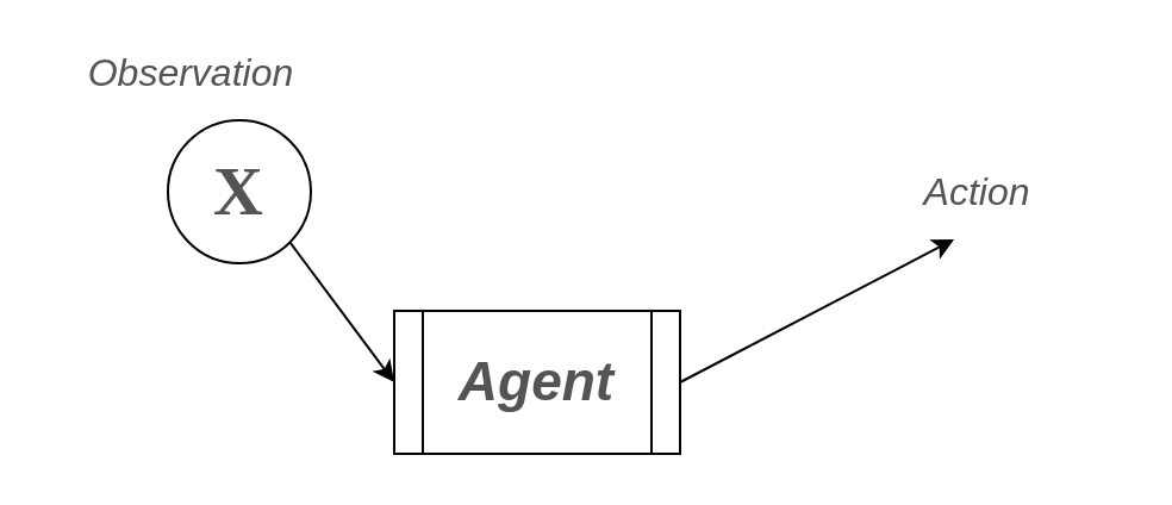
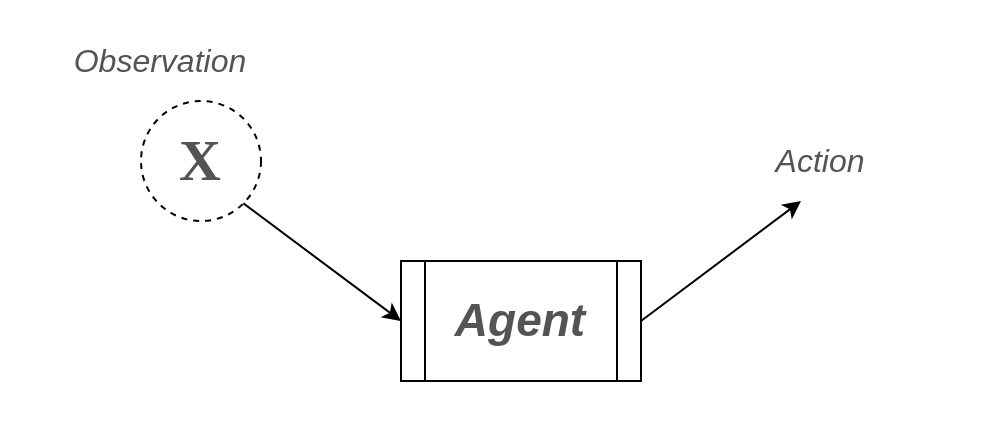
- <mxCell id="3" value="&lt;font face=&quot;Tahoma&quot; style=&quot;font-size: 29px&quot;&gt;&lt;b&gt;X&lt;/b&gt;&lt;/font&gt;" style="ellipse;whiteSpace=wrap;html=1;aspect=fixed;fontColor=#545454;" vertex="1" parent="1"><mxGeometry x="70" y="50" width="60" height="60" as="geometry" /></mxCell>
+ <mxCell id="3" value="&lt;font face=&quot;Tahoma&quot; style=&quot;font-size: 29px&quot;&gt;&lt;b&gt;X&lt;/b&gt;&lt;/font&gt;" style="ellipse;whiteSpace=wrap;html=1;aspect=fixed;fontColor=#545454;dashed=1;" vertex="1" parent="1"><mxGeometry x="70" y="50" width="60" height="60" as="geometry" /></mxCell>
- <mxCell id="2" value="&lt;b&gt;&lt;i&gt;&lt;font style=&quot;font-size: 23px&quot;&gt;Agent&lt;/font&gt;&lt;/i&gt;&lt;/b&gt;" style="shape=process;whiteSpace=wrap;html=1;backgroundOutline=1;fontColor=#545454;" vertex="1" parent="1"><mxGeometry x="165" y="130" width="120" height="60" as="geometry" /></mxCell>
+ <mxCell id="2" value="&lt;b&gt;&lt;i&gt;&lt;font style=&quot;font-size: 23px&quot;&gt;Agent&lt;/font&gt;&lt;/i&gt;&lt;/b&gt;" style="shape=process;whiteSpace=wrap;html=1;backgroundOutline=1;fontColor=#545454;" vertex="1" parent="1"><mxGeometry x="200" y="130" width="120" height="60" as="geometry" /></mxCell>
